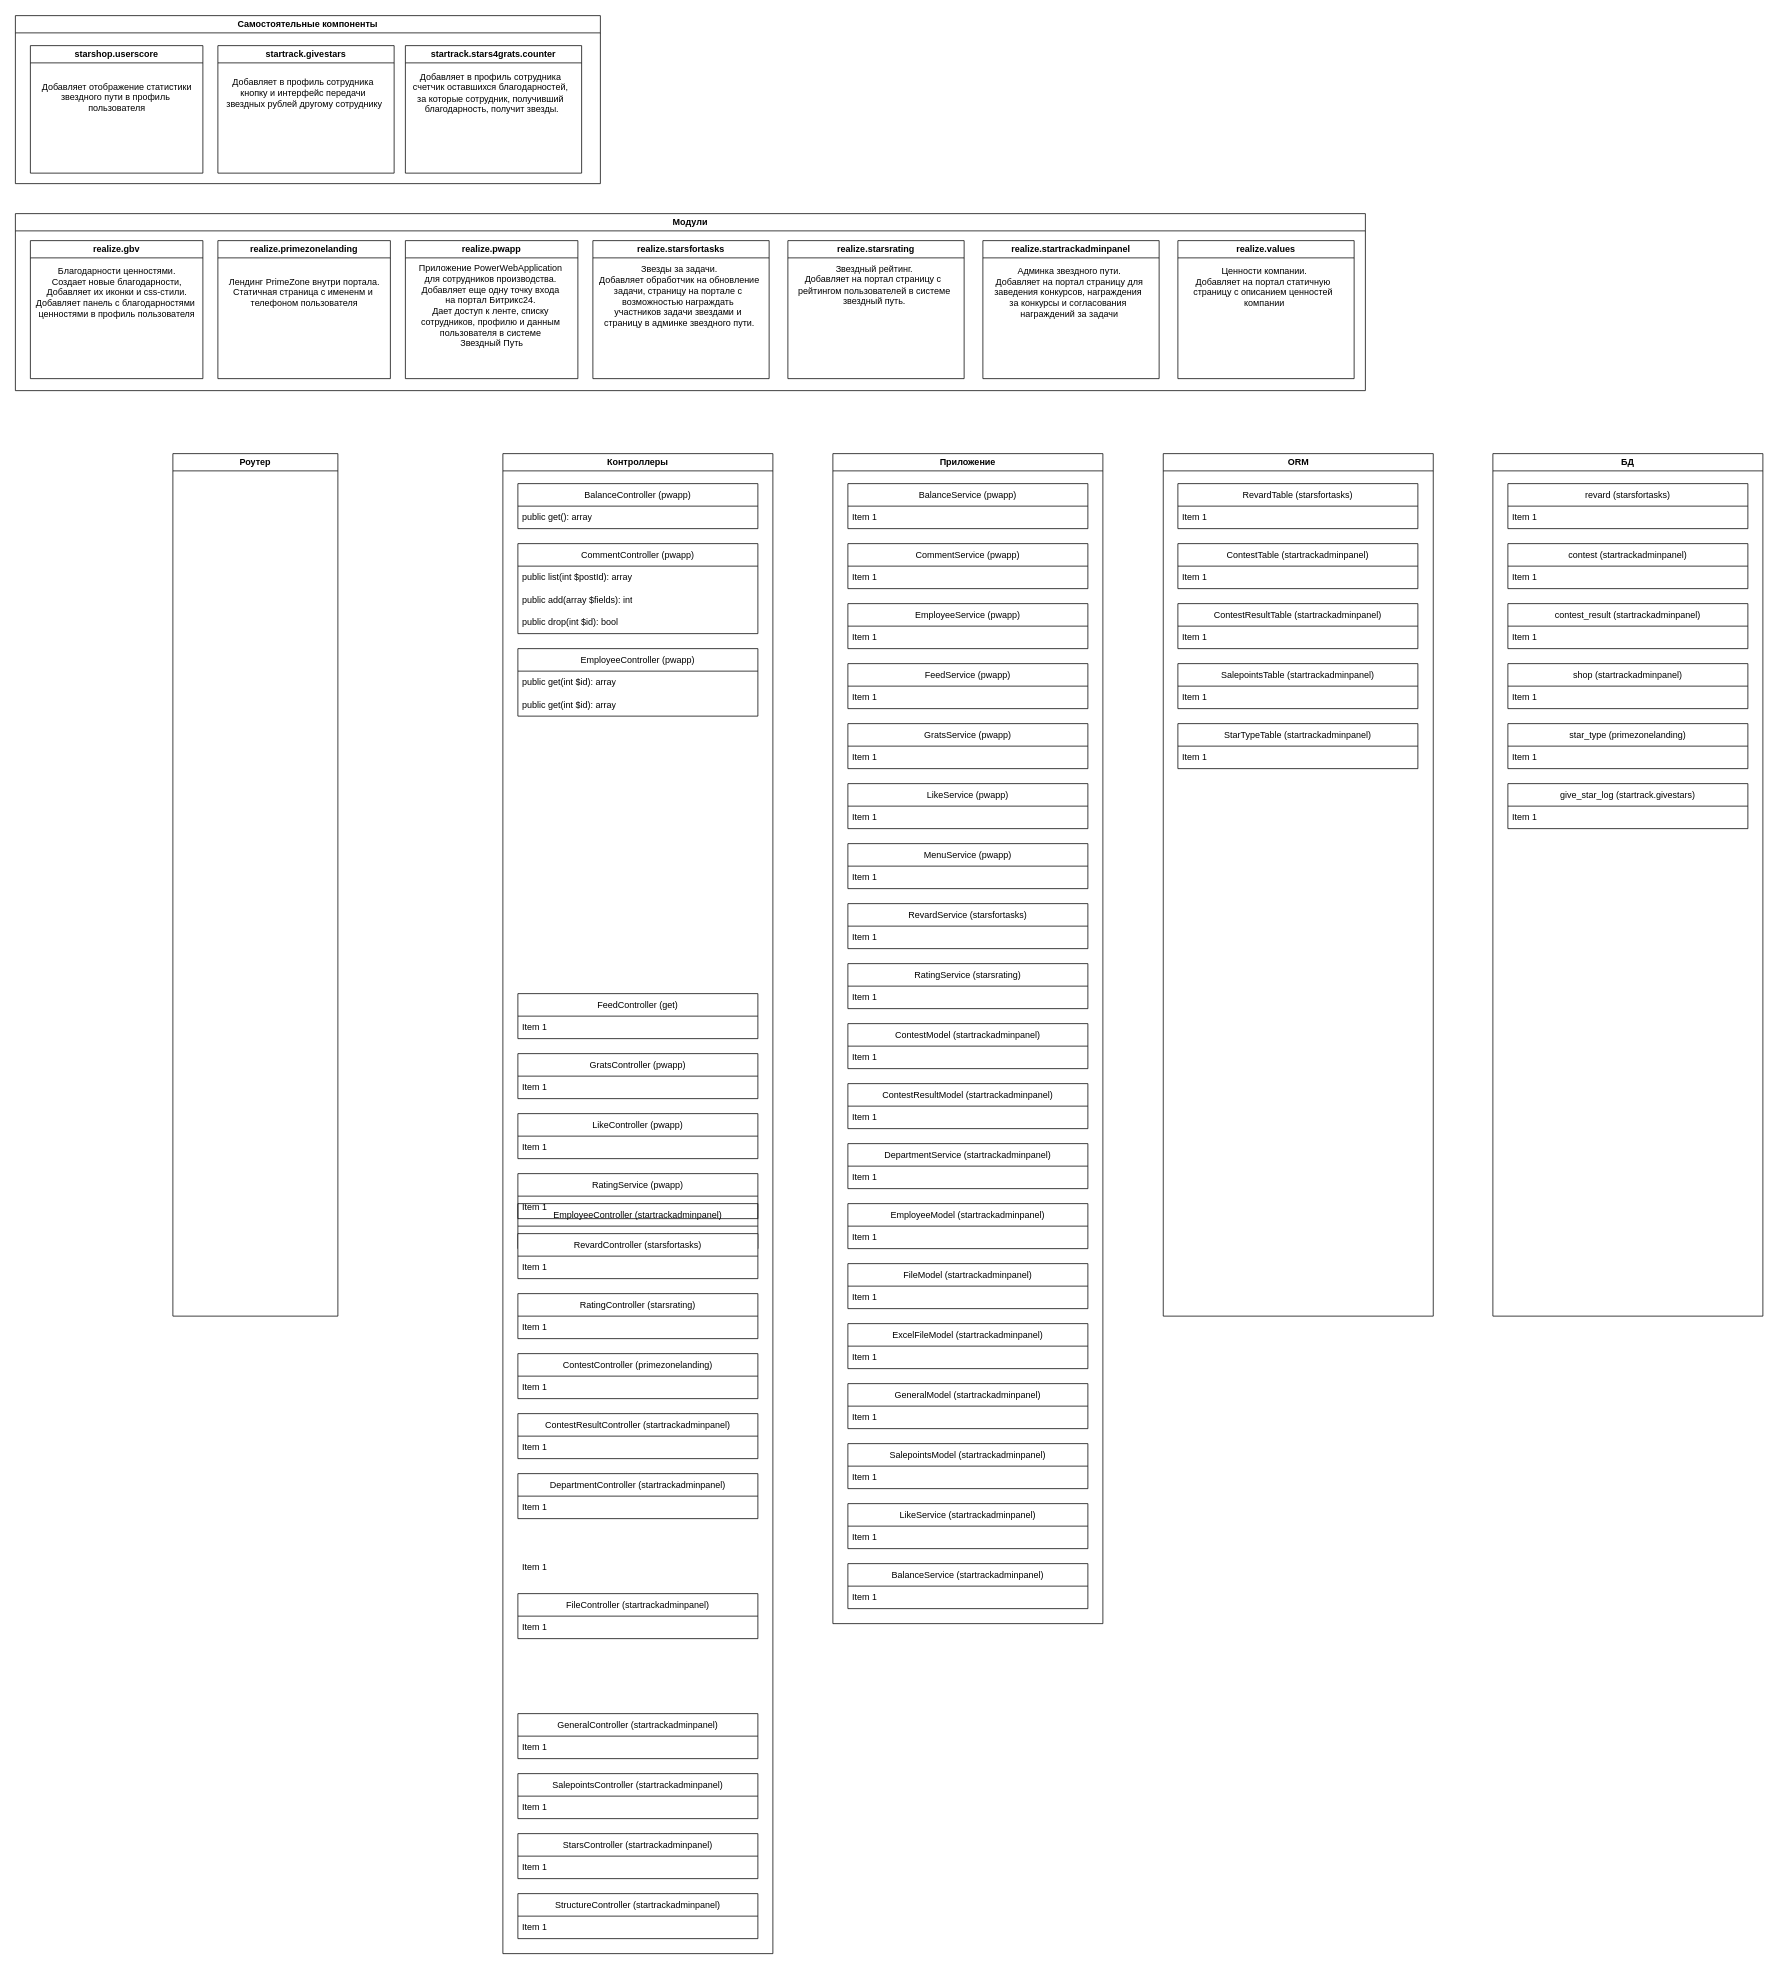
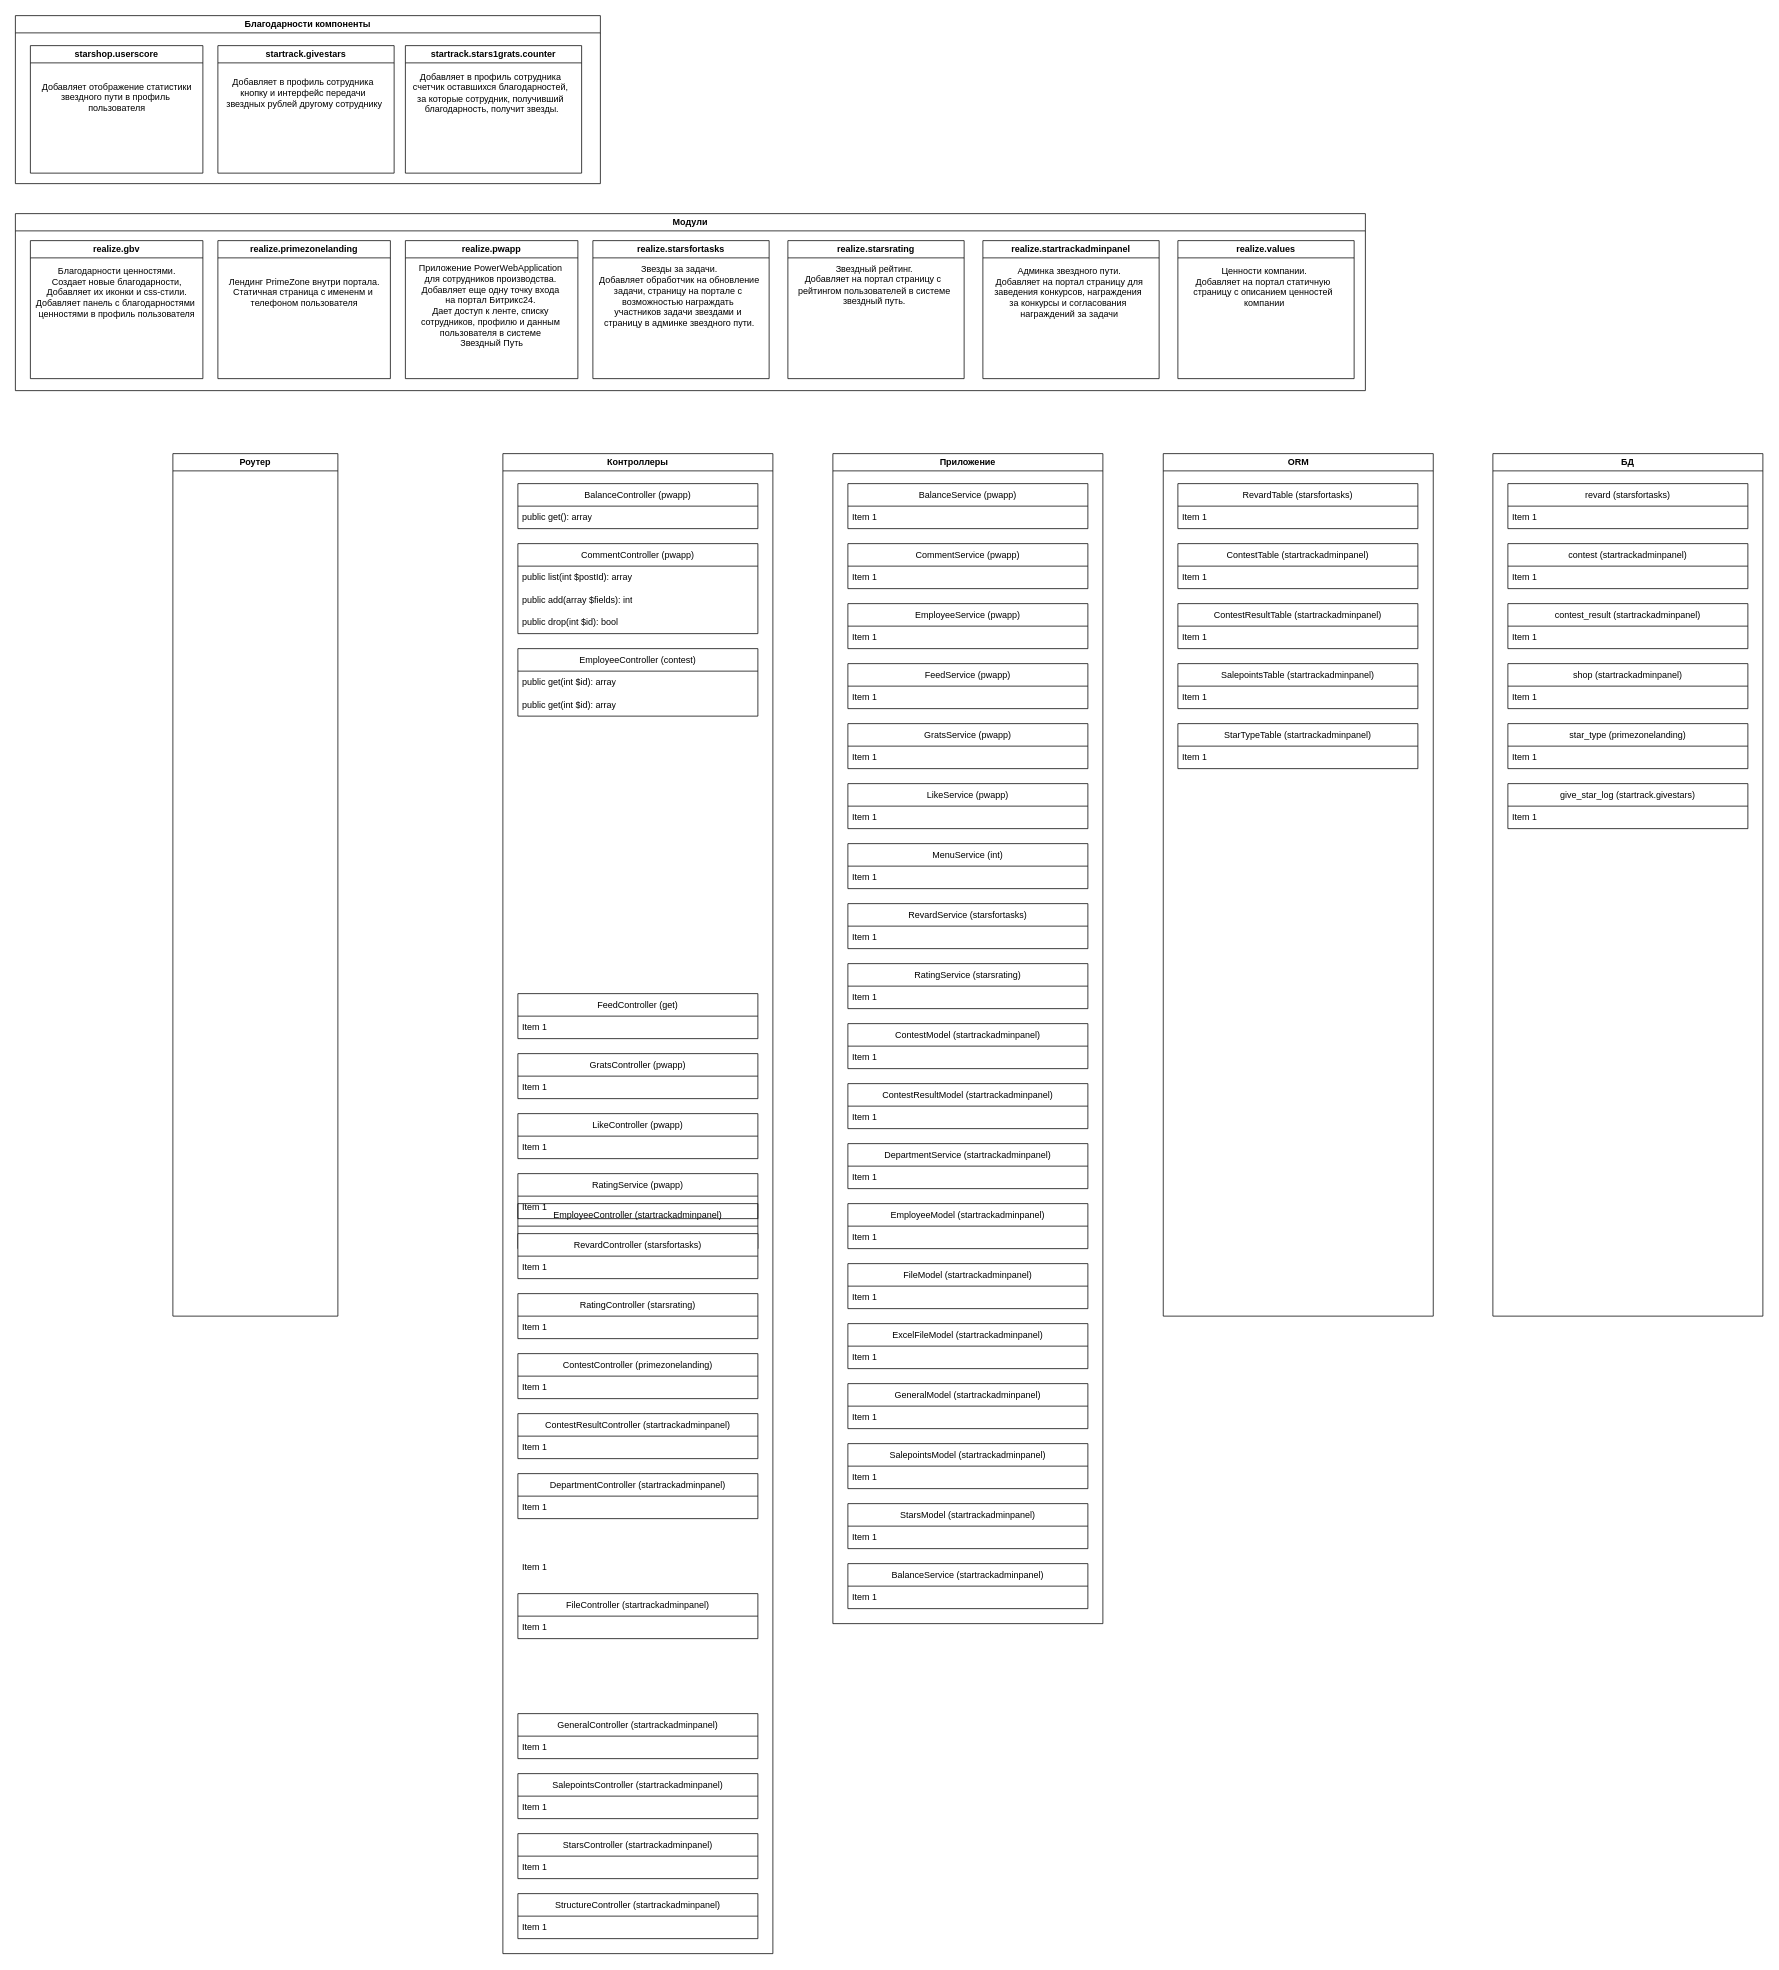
- <mxCell id="121" value="Самостоятельные компоненты" style="swimlane;whiteSpace=wrap;html=1;" parent="1" vertex="1"><mxGeometry x="20" y="20" width="780" height="224" as="geometry" /></mxCell>
+ <mxCell id="121" value="Благодарности компоненты" style="swimlane;whiteSpace=wrap;html=1;" parent="1" vertex="1"><mxGeometry x="20" y="20" width="780" height="224" as="geometry" /></mxCell>
- <mxCell id="126" value="startrack.stars4grats.counter" style="swimlane;whiteSpace=wrap;html=1;" parent="121" vertex="1"><mxGeometry x="520" y="40" width="235" height="170" as="geometry" /></mxCell>
+ <mxCell id="126" value="startrack.stars1grats.counter" style="swimlane;whiteSpace=wrap;html=1;" parent="121" vertex="1"><mxGeometry x="520" y="40" width="235" height="170" as="geometry" /></mxCell>
- <mxCell id="11" value="EmployeeController (pwapp)" style="swimlane;fontStyle=0;childLayout=stackLayout;horizontal=1;startSize=30;horizontalStack=0;resizeParent=1;resizeParentMax=0;resizeLast=0;collapsible=1;marginBottom=0;whiteSpace=wrap;html=1;" parent="3" vertex="1"><mxGeometry x="20" y="260" width="320" height="90" as="geometry" /></mxCell>
+ <mxCell id="11" value="EmployeeController (contest)" style="swimlane;fontStyle=0;childLayout=stackLayout;horizontal=1;startSize=30;horizontalStack=0;resizeParent=1;resizeParentMax=0;resizeLast=0;collapsible=1;marginBottom=0;whiteSpace=wrap;html=1;" parent="3" vertex="1"><mxGeometry x="20" y="260" width="320" height="90" as="geometry" /></mxCell>
- <mxCell id="56" value="MenuService (pwapp)" style="swimlane;fontStyle=0;childLayout=stackLayout;horizontal=1;startSize=30;horizontalStack=0;resizeParent=1;resizeParentMax=0;resizeLast=0;collapsible=1;marginBottom=0;whiteSpace=wrap;html=1;" parent="43" vertex="1"><mxGeometry x="20" y="520" width="320" height="60" as="geometry" /></mxCell>
+ <mxCell id="56" value="MenuService (int)" style="swimlane;fontStyle=0;childLayout=stackLayout;horizontal=1;startSize=30;horizontalStack=0;resizeParent=1;resizeParentMax=0;resizeLast=0;collapsible=1;marginBottom=0;whiteSpace=wrap;html=1;" parent="43" vertex="1"><mxGeometry x="20" y="520" width="320" height="60" as="geometry" /></mxCell>
- <mxCell id="78" value="LikeService (startrackadminpanel)" style="swimlane;fontStyle=0;childLayout=stackLayout;horizontal=1;startSize=30;horizontalStack=0;resizeParent=1;resizeParentMax=0;resizeLast=0;collapsible=1;marginBottom=0;whiteSpace=wrap;html=1;" parent="43" vertex="1"><mxGeometry x="20" y="1400" width="320" height="60" as="geometry" /></mxCell>
+ <mxCell id="78" value="StarsModel (startrackadminpanel)" style="swimlane;fontStyle=0;childLayout=stackLayout;horizontal=1;startSize=30;horizontalStack=0;resizeParent=1;resizeParentMax=0;resizeLast=0;collapsible=1;marginBottom=0;whiteSpace=wrap;html=1;" parent="43" vertex="1"><mxGeometry x="20" y="1400" width="320" height="60" as="geometry" /></mxCell>
